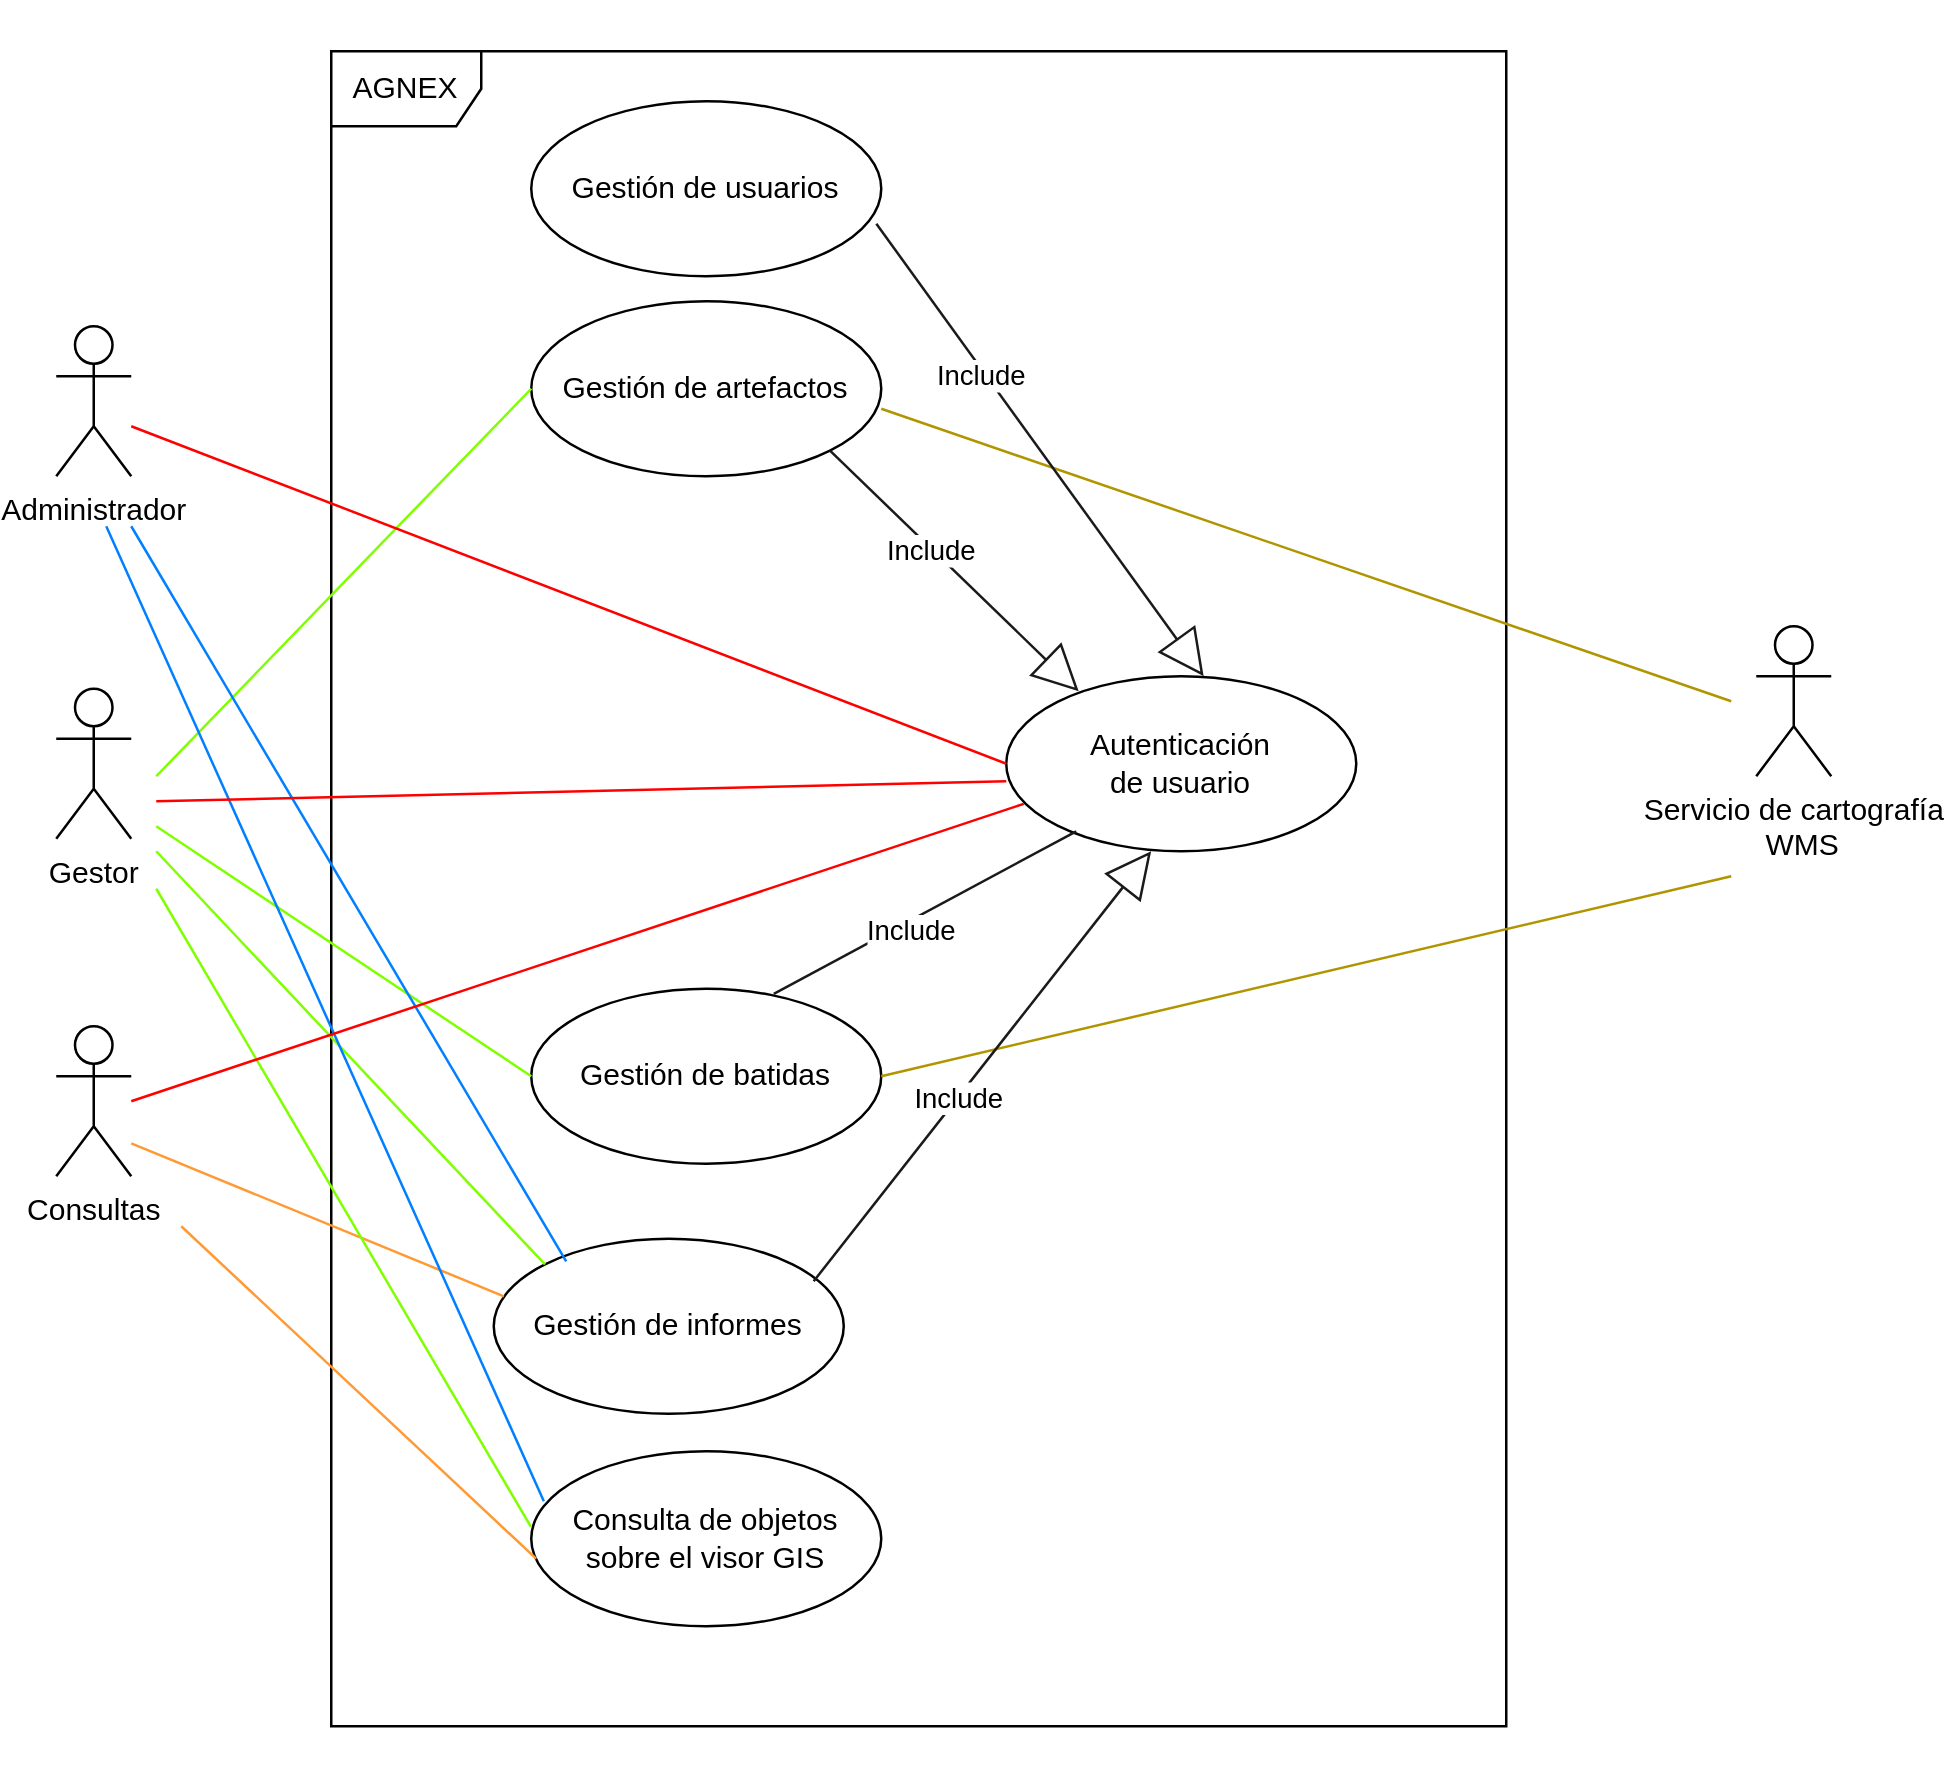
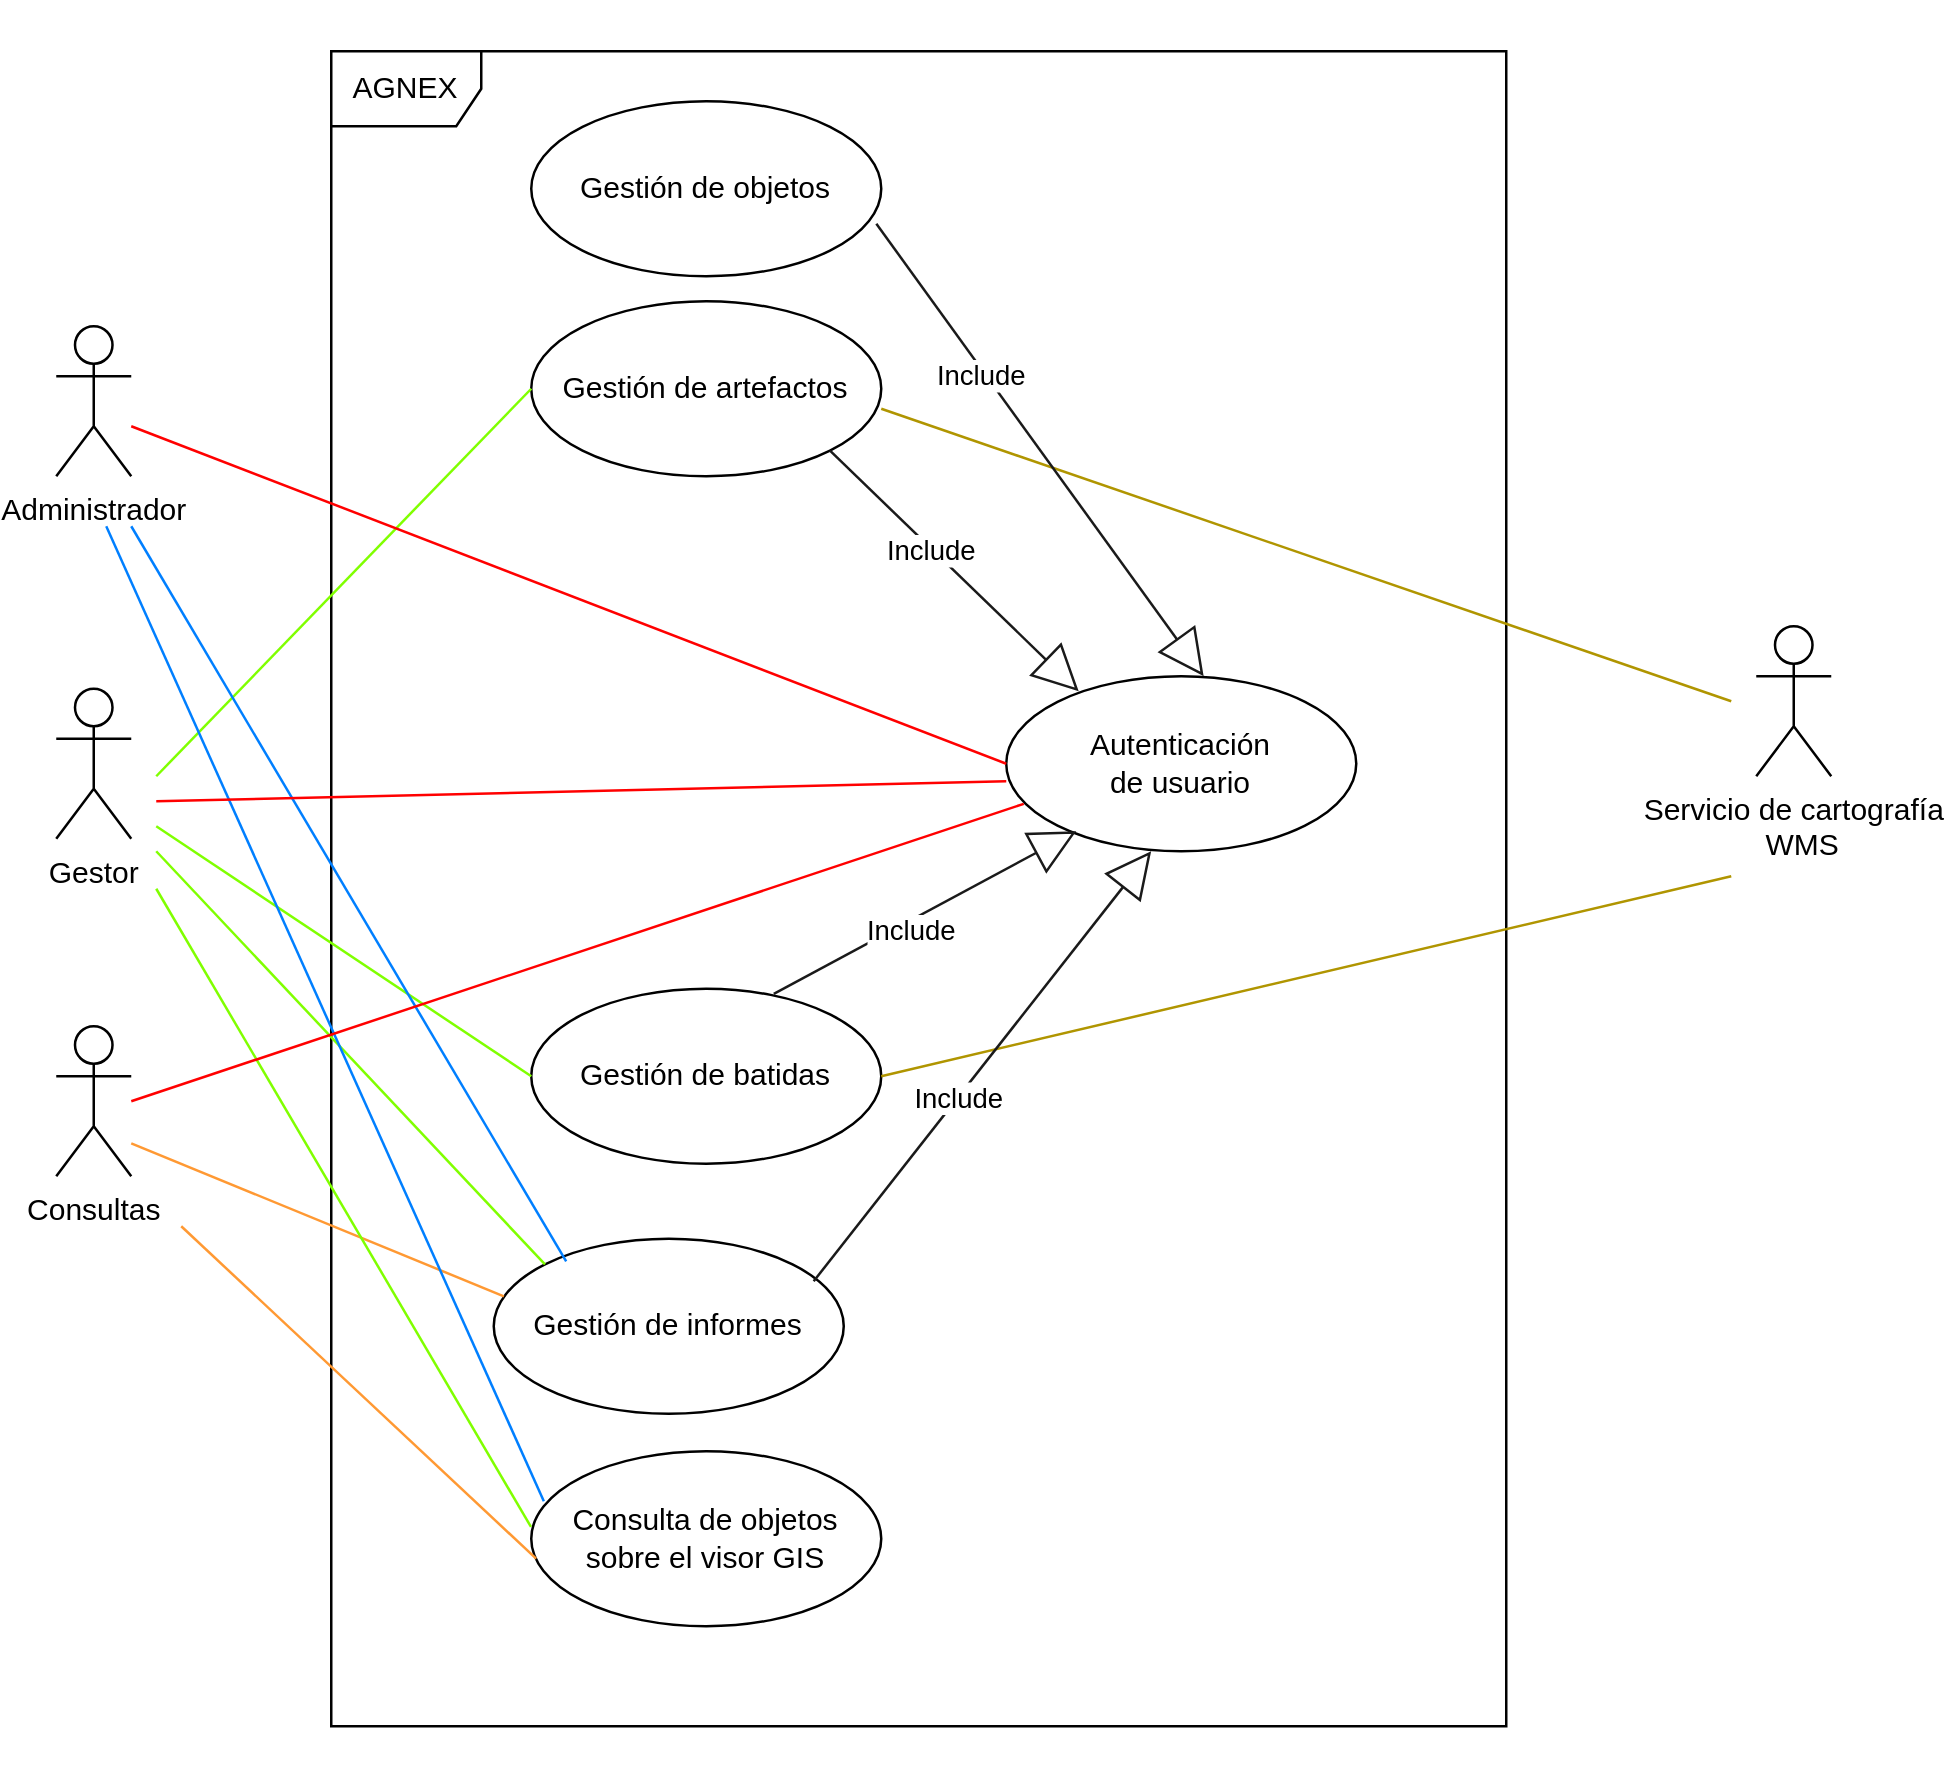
- <mxCell id="5" value="Gestión de usuarios" style="ellipse;whiteSpace=wrap;html=1;shadow=0;" parent="1" vertex="1"><mxGeometry x="210" y="40" width="140" height="70" as="geometry" /></mxCell>
+ <mxCell id="5" value="Gestión de objetos" style="ellipse;whiteSpace=wrap;html=1;shadow=0;" parent="1" vertex="1"><mxGeometry x="210" y="40" width="140" height="70" as="geometry" /></mxCell>
- <mxCell id="26" value="Include" style="endArrow=none;endSize=16;endFill=0;html=1;strokeColor=#1A1A1A;entryX=0.2;entryY=0.886;entryDx=0;entryDy=0;entryPerimeter=0;exitX=0.693;exitY=0.029;exitDx=0;exitDy=0;exitPerimeter=0;" edge="1" parent="1" source="7" target="18"><mxGeometry x="0.063" y="-14" width="160" relative="1" as="geometry"><mxPoint x="300" y="400" as="sourcePoint" /><mxPoint x="460" y="400" as="targetPoint" /><Array as="points" /><mxPoint x="-16" y="-3" as="offset" /></mxGeometry></mxCell>
+ <mxCell id="26" value="Include" style="endArrow=block;endSize=16;endFill=0;html=1;strokeColor=#1A1A1A;entryX=0.2;entryY=0.886;entryDx=0;entryDy=0;entryPerimeter=0;exitX=0.693;exitY=0.029;exitDx=0;exitDy=0;exitPerimeter=0;" edge="1" parent="1" source="7" target="18"><mxGeometry x="0.063" y="-14" width="160" relative="1" as="geometry"><mxPoint x="300" y="400" as="sourcePoint" /><mxPoint x="460" y="400" as="targetPoint" /><Array as="points" /><mxPoint x="-16" y="-3" as="offset" /></mxGeometry></mxCell>
